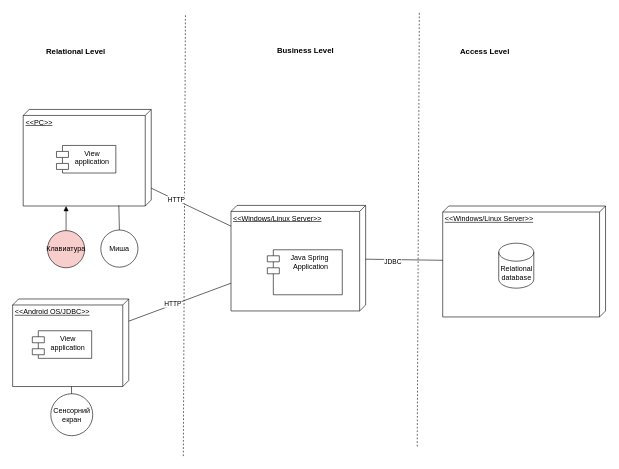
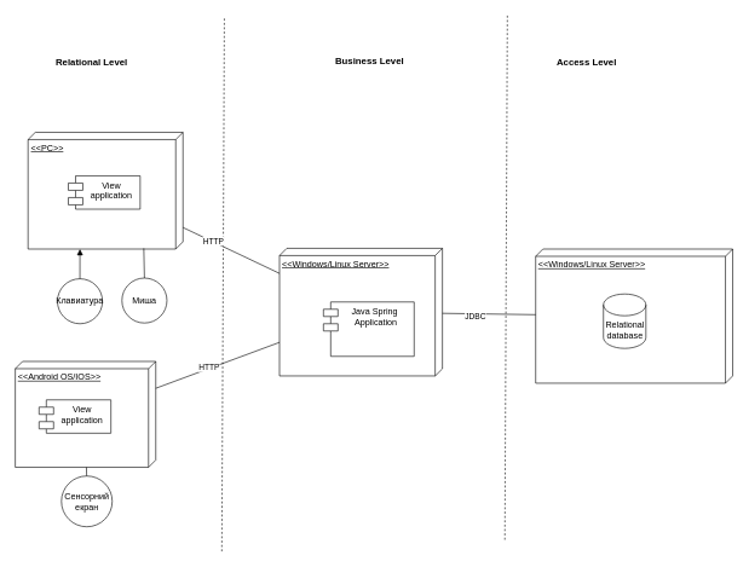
- <mxCell id="3" value="Клавиатура" style="ellipse;whiteSpace=wrap;html=1;aspect=fixed;fontSize=12;fillColor=#f8cecc;" vertex="1" parent="1"><mxGeometry x="78.12" y="384" width="62" height="62" as="geometry" /></mxCell>
+ <mxCell id="3" value="Клавиатура" style="ellipse;whiteSpace=wrap;html=1;aspect=fixed;fontSize=12;" vertex="1" parent="1"><mxGeometry x="78.12" y="384" width="62" height="62" as="geometry" /></mxCell>
- <mxCell id="6" value="&amp;lt;&amp;lt;Android OS/JDBC&amp;gt;&amp;gt;" style="verticalAlign=top;align=left;spacingTop=8;spacingLeft=2;spacingRight=12;shape=cube;size=10;direction=south;fontStyle=4;html=1;fontSize=12;" vertex="1" parent="1"><mxGeometry x="20" y="498" width="193.62" height="146" as="geometry" /></mxCell>
+ <mxCell id="6" value="&amp;lt;&amp;lt;Android OS/IOS&amp;gt;&amp;gt;" style="verticalAlign=top;align=left;spacingTop=8;spacingLeft=2;spacingRight=12;shape=cube;size=10;direction=south;fontStyle=4;html=1;fontSize=12;" vertex="1" parent="1"><mxGeometry x="20" y="498" width="193.62" height="146" as="geometry" /></mxCell>
